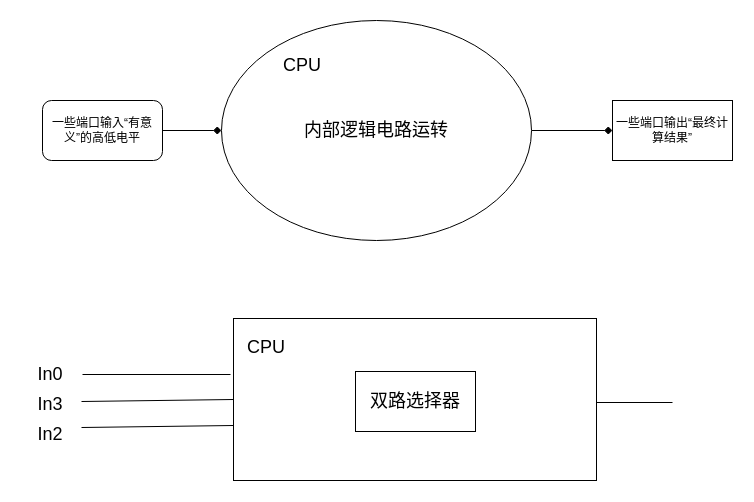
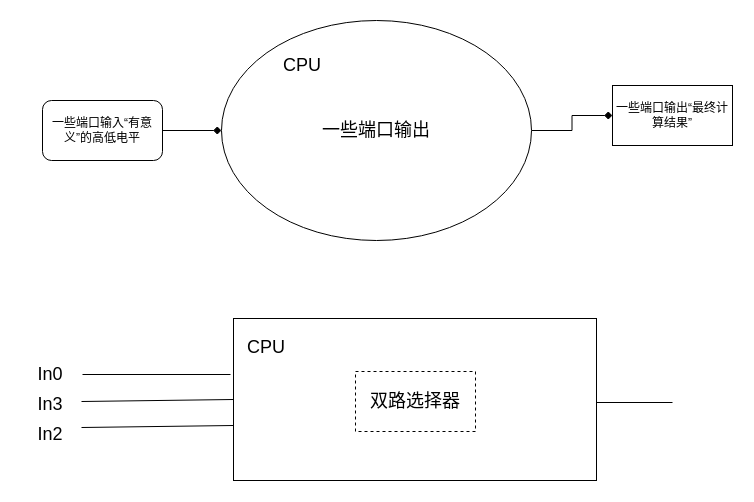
- <mxCell id="6" value="&lt;font style=&quot;font-size: 18px;&quot;&gt;内部逻辑电路运转&lt;/font&gt;" style="ellipse;whiteSpace=wrap;html=1;" vertex="1" parent="1"><mxGeometry x="221" y="20" width="310" height="220" as="geometry" /></mxCell>
+ <mxCell id="6" value="&lt;font style=&quot;font-size: 18px;&quot;&gt;一些端口输出&lt;/font&gt;" style="ellipse;whiteSpace=wrap;html=1;" vertex="1" parent="1"><mxGeometry x="221" y="20" width="310" height="220" as="geometry" /></mxCell>
- <mxCell id="8" value="一些端口输出“最终计算结果”" style="rounded=0;whiteSpace=wrap;html=1;" vertex="1" parent="1"><mxGeometry x="612" y="100" width="120" height="60" as="geometry" /></mxCell>
+ <mxCell id="8" value="一些端口输出“最终计算结果”" style="rounded=0;whiteSpace=wrap;html=1;" vertex="1" parent="1"><mxGeometry x="612" y="85" width="120" height="60" as="geometry" /></mxCell>
- <mxCell id="17" value="双路选择器" style="rounded=0;whiteSpace=wrap;html=1;fontSize=18;" vertex="1" parent="1"><mxGeometry x="355" y="371" width="120" height="60" as="geometry" /></mxCell>
+ <mxCell id="17" value="双路选择器" style="rounded=0;whiteSpace=wrap;html=1;fontSize=18;dashed=1;" vertex="1" parent="1"><mxGeometry x="355" y="371" width="120" height="60" as="geometry" /></mxCell>
